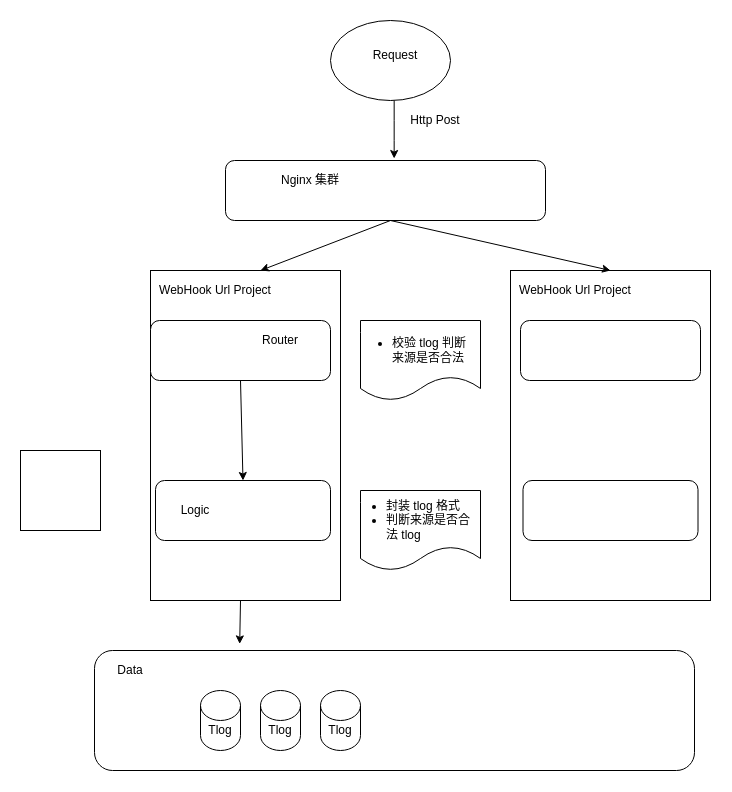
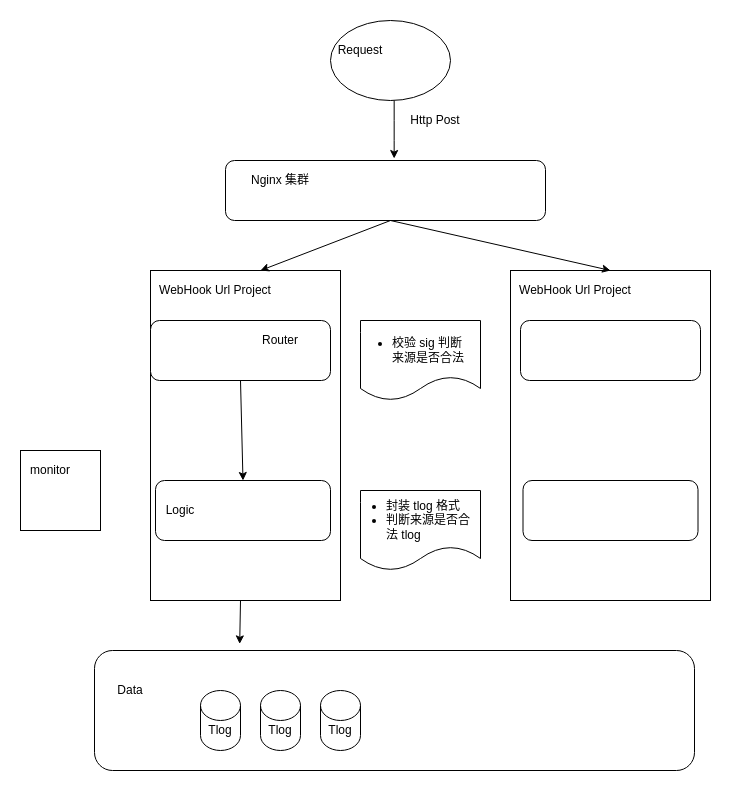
- <mxCell id="9" value="Request" style="text;html=1;strokeColor=none;fillColor=none;align=center;verticalAlign=middle;whiteSpace=wrap;rounded=0;" vertex="1" parent="1"><mxGeometry x="375" y="45" width="40" height="20" as="geometry" /></mxCell>
+ <mxCell id="9" value="Request" style="text;html=1;strokeColor=none;fillColor=none;align=center;verticalAlign=middle;whiteSpace=wrap;rounded=0;" vertex="1" parent="1"><mxGeometry x="340" y="40" width="40" height="20" as="geometry" /></mxCell>
- <mxCell id="14" value="Nginx 集群" style="text;html=1;strokeColor=none;fillColor=none;align=center;verticalAlign=middle;whiteSpace=wrap;rounded=0;" vertex="1" parent="1"><mxGeometry x="270" y="170" width="80" height="20" as="geometry" /></mxCell>
+ <mxCell id="14" value="Nginx 集群" style="text;html=1;strokeColor=none;fillColor=none;align=center;verticalAlign=middle;whiteSpace=wrap;rounded=0;" vertex="1" parent="1"><mxGeometry x="240" y="170" width="80" height="20" as="geometry" /></mxCell>
- <mxCell id="24" value="&lt;ul&gt;&lt;li&gt;校验 tlog 判断来源是否合法&lt;/li&gt;&lt;/ul&gt;" style="text;strokeColor=none;fillColor=none;html=1;whiteSpace=wrap;verticalAlign=middle;overflow=hidden;" vertex="1" parent="1"><mxGeometry x="350" y="310" width="120" height="80" as="geometry" /></mxCell>
+ <mxCell id="24" value="&lt;ul&gt;&lt;li&gt;校验 sig 判断来源是否合法&lt;/li&gt;&lt;/ul&gt;" style="text;strokeColor=none;fillColor=none;html=1;whiteSpace=wrap;verticalAlign=middle;overflow=hidden;" vertex="1" parent="1"><mxGeometry x="350" y="310" width="120" height="80" as="geometry" /></mxCell>
+ <mxCell id="35" value="monitor" style="text;html=1;strokeColor=none;fillColor=none;align=center;verticalAlign=middle;whiteSpace=wrap;rounded=0;" vertex="1" parent="1"><mxGeometry x="30" y="460" width="40" height="20" as="geometry" /></mxCell>
- <mxCell id="17" value="Logic" style="text;html=1;strokeColor=none;fillColor=none;align=center;verticalAlign=middle;whiteSpace=wrap;rounded=0;" vertex="1" parent="1"><mxGeometry x="175" y="500" width="40" height="20" as="geometry" /></mxCell>
+ <mxCell id="17" value="Logic" style="text;html=1;strokeColor=none;fillColor=none;align=center;verticalAlign=middle;whiteSpace=wrap;rounded=0;" vertex="1" parent="1"><mxGeometry x="160" y="500" width="40" height="20" as="geometry" /></mxCell>
- <mxCell id="20" value="Data" style="text;html=1;strokeColor=none;fillColor=none;align=center;verticalAlign=middle;whiteSpace=wrap;rounded=0;" vertex="1" parent="1"><mxGeometry x="110" y="660" width="40" height="20" as="geometry" /></mxCell>
+ <mxCell id="20" value="Data" style="text;html=1;strokeColor=none;fillColor=none;align=center;verticalAlign=middle;whiteSpace=wrap;rounded=0;" vertex="1" parent="1"><mxGeometry x="110" y="680" width="40" height="20" as="geometry" /></mxCell>
